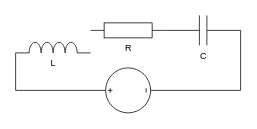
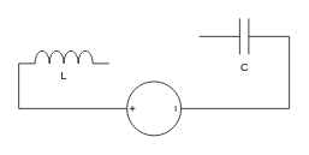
- <mxCell id="2" value="R" style="pointerEvents=1;verticalLabelPosition=bottom;shadow=0;dashed=0;align=center;html=1;verticalAlign=top;shape=mxgraph.electrical.resistors.resistor_1;" vertex="1" parent="1"><mxGeometry x="120" y="30" width="100" height="20" as="geometry" /></mxCell>
